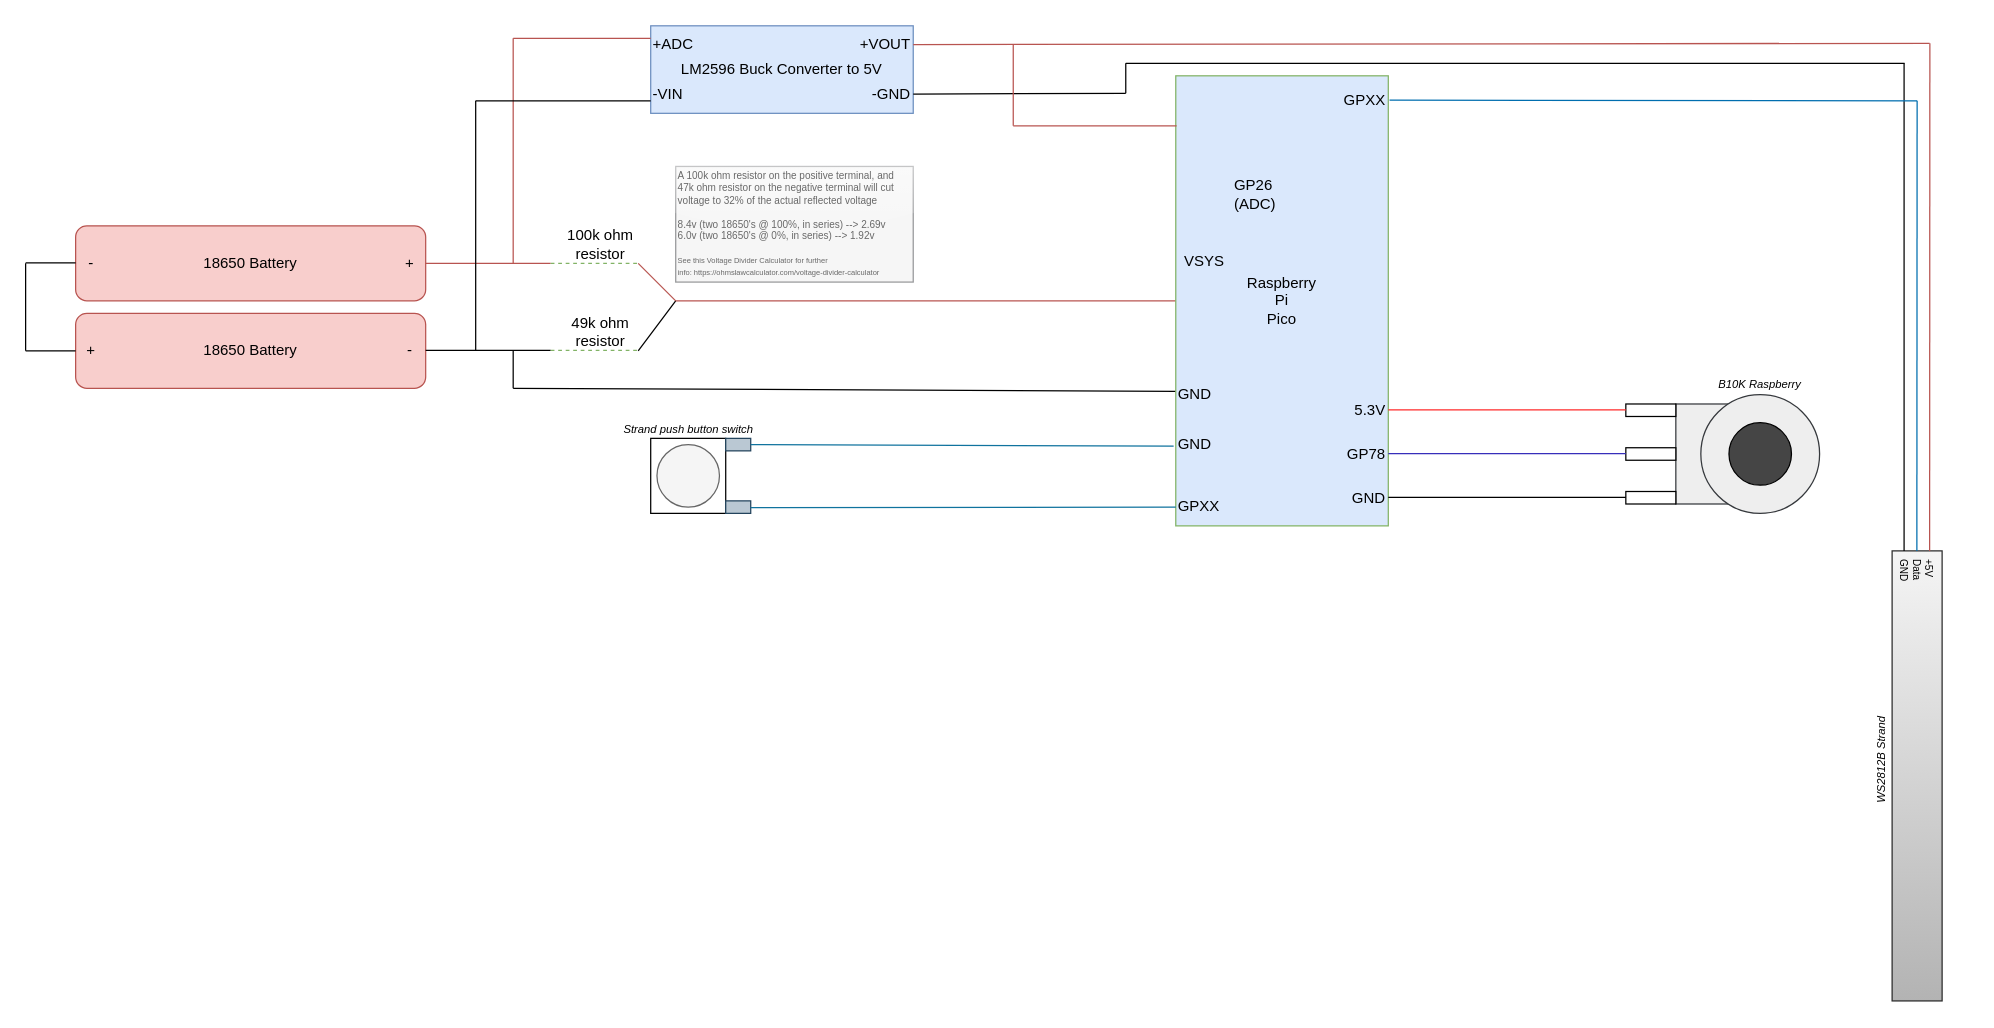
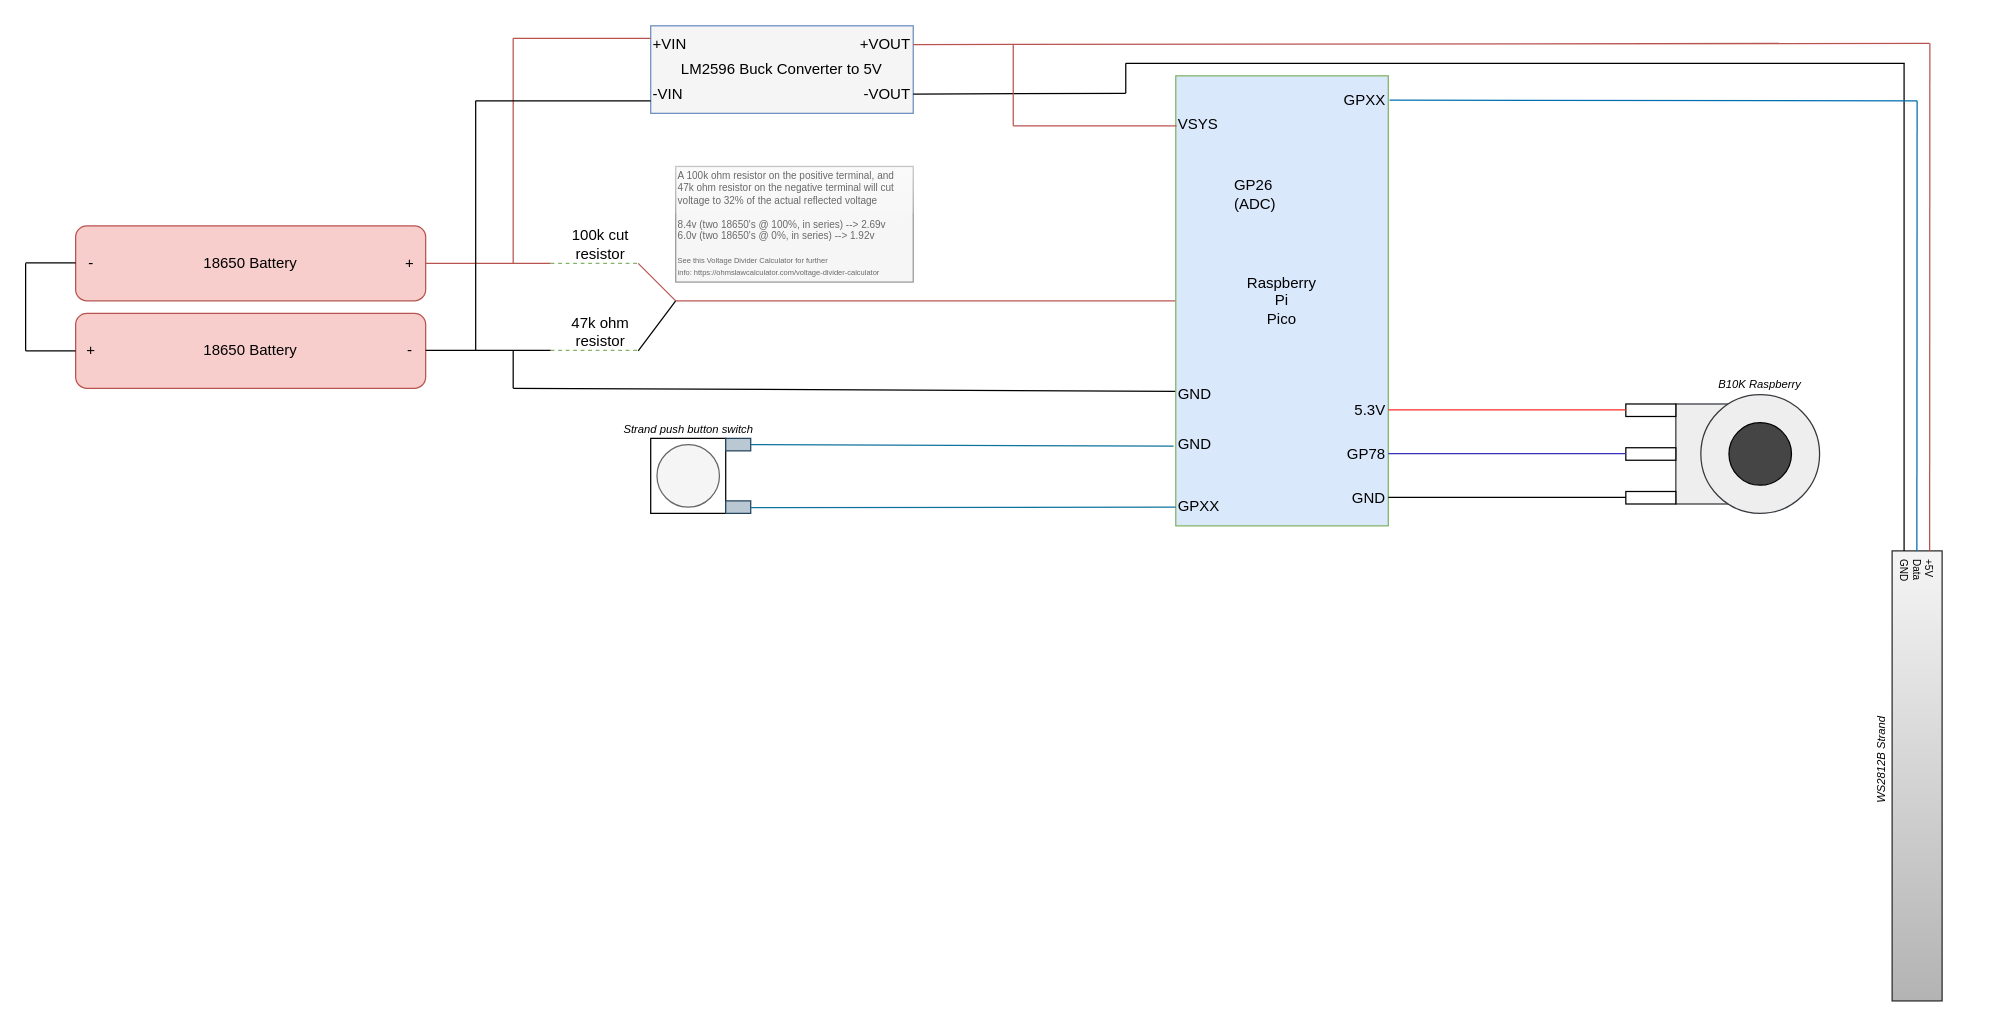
- <mxCell id="31" value="+ADC" style="text;html=1;align=left;verticalAlign=middle;whiteSpace=wrap;rounded=0;" parent="1" vertex="1"><mxGeometry x="520" y="20" width="60" height="30" as="geometry" /></mxCell>
+ <mxCell id="31" value="+VIN" style="text;html=1;align=left;verticalAlign=middle;whiteSpace=wrap;rounded=0;" parent="1" vertex="1"><mxGeometry x="520" y="20" width="60" height="30" as="geometry" /></mxCell>
- <mxCell id="28" value="LM2596 Buck Converter to 5V" style="rounded=0;whiteSpace=wrap;html=1;fillColor=#dae8fc;strokeColor=#6c8ebf;" parent="1" vertex="1"><mxGeometry x="520" y="20" width="210" height="70" as="geometry" /></mxCell>
+ <mxCell id="28" value="LM2596 Buck Converter to 5V" style="rounded=0;whiteSpace=wrap;html=1;fillColor=#f5f5f5;strokeColor=#6c8ebf;" parent="1" vertex="1"><mxGeometry x="520" y="20" width="210" height="70" as="geometry" /></mxCell>
- <mxCell id="34" value="-GND" style="text;html=1;align=right;verticalAlign=middle;whiteSpace=wrap;rounded=0;" parent="1" vertex="1"><mxGeometry x="670" y="60" width="60" height="30" as="geometry" /></mxCell>
+ <mxCell id="34" value="-VOUT" style="text;html=1;align=right;verticalAlign=middle;whiteSpace=wrap;rounded=0;" parent="1" vertex="1"><mxGeometry x="670" y="60" width="60" height="30" as="geometry" /></mxCell>
- <mxCell id="16" value="100k ohm resistor" style="text;html=1;align=center;verticalAlign=middle;whiteSpace=wrap;rounded=0;" parent="1" vertex="1"><mxGeometry x="450" y="180" width="60" height="30" as="geometry" /></mxCell>
+ <mxCell id="16" value="100k cut resistor" style="text;html=1;align=center;verticalAlign=middle;whiteSpace=wrap;rounded=0;" parent="1" vertex="1"><mxGeometry x="450" y="180" width="60" height="30" as="geometry" /></mxCell>
- <mxCell id="39" value="VSYS" style="text;html=1;align=left;verticalAlign=middle;whiteSpace=wrap;rounded=0;" parent="1" vertex="1"><mxGeometry x="945" y="194" width="60" height="30" as="geometry" /></mxCell>
+ <mxCell id="39" value="VSYS" style="text;html=1;align=left;verticalAlign=middle;whiteSpace=wrap;rounded=0;" parent="1" vertex="1"><mxGeometry x="940" y="84" width="60" height="30" as="geometry" /></mxCell>
- <mxCell id="17" value="49k ohm resistor" style="text;html=1;align=center;verticalAlign=middle;whiteSpace=wrap;rounded=0;" parent="1" vertex="1"><mxGeometry x="450" y="250" width="60" height="30" as="geometry" /></mxCell>
+ <mxCell id="17" value="47k ohm resistor" style="text;html=1;align=center;verticalAlign=middle;whiteSpace=wrap;rounded=0;" parent="1" vertex="1"><mxGeometry x="450" y="250" width="60" height="30" as="geometry" /></mxCell>
